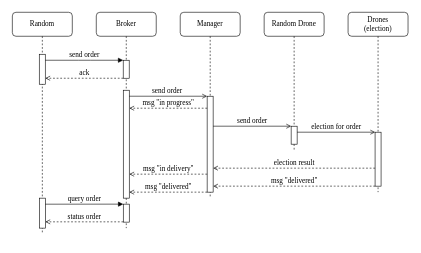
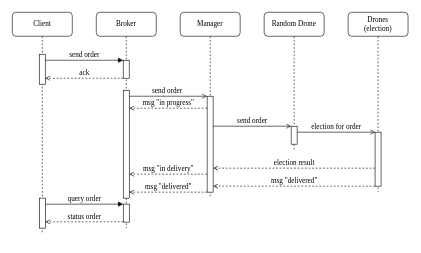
- <mxCell id="7" value="Random" style="shape=umlLifeline;perimeter=lifelinePerimeter;whiteSpace=wrap;html=1;container=1;collapsible=0;recursiveResize=0;outlineConnect=0;rounded=1;shadow=0;comic=0;labelBackgroundColor=none;strokeWidth=1;fontFamily=Verdana;fontSize=12;align=center;" parent="1" vertex="1"><mxGeometry x="20" y="20" width="100" height="370" as="geometry" /></mxCell>
+ <mxCell id="7" value="Client" style="shape=umlLifeline;perimeter=lifelinePerimeter;whiteSpace=wrap;html=1;container=1;collapsible=0;recursiveResize=0;outlineConnect=0;rounded=1;shadow=0;comic=0;labelBackgroundColor=none;strokeWidth=1;fontFamily=Verdana;fontSize=12;align=center;" parent="1" vertex="1"><mxGeometry x="20" y="20" width="100" height="370" as="geometry" /></mxCell>
